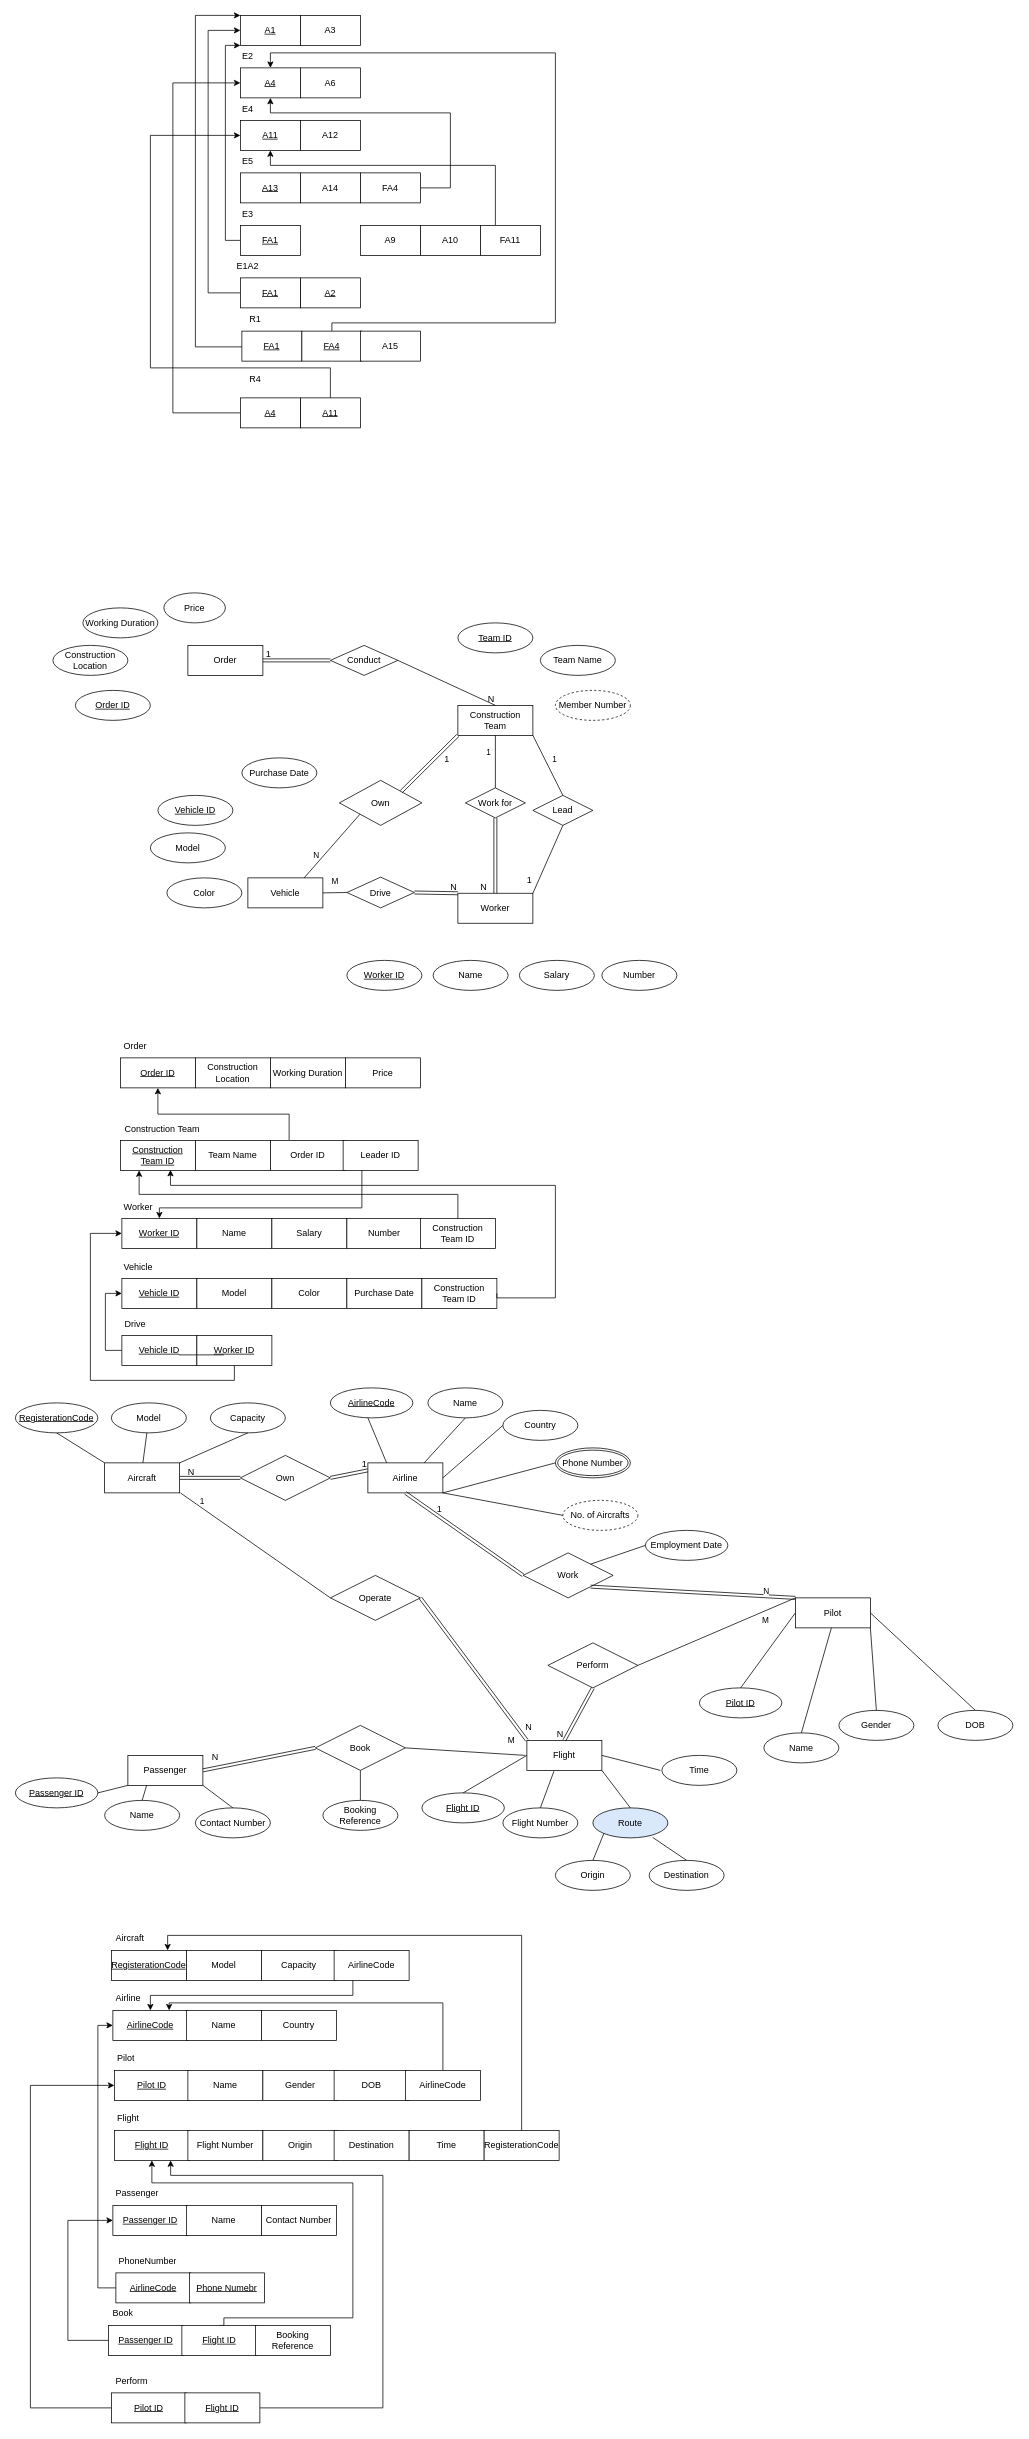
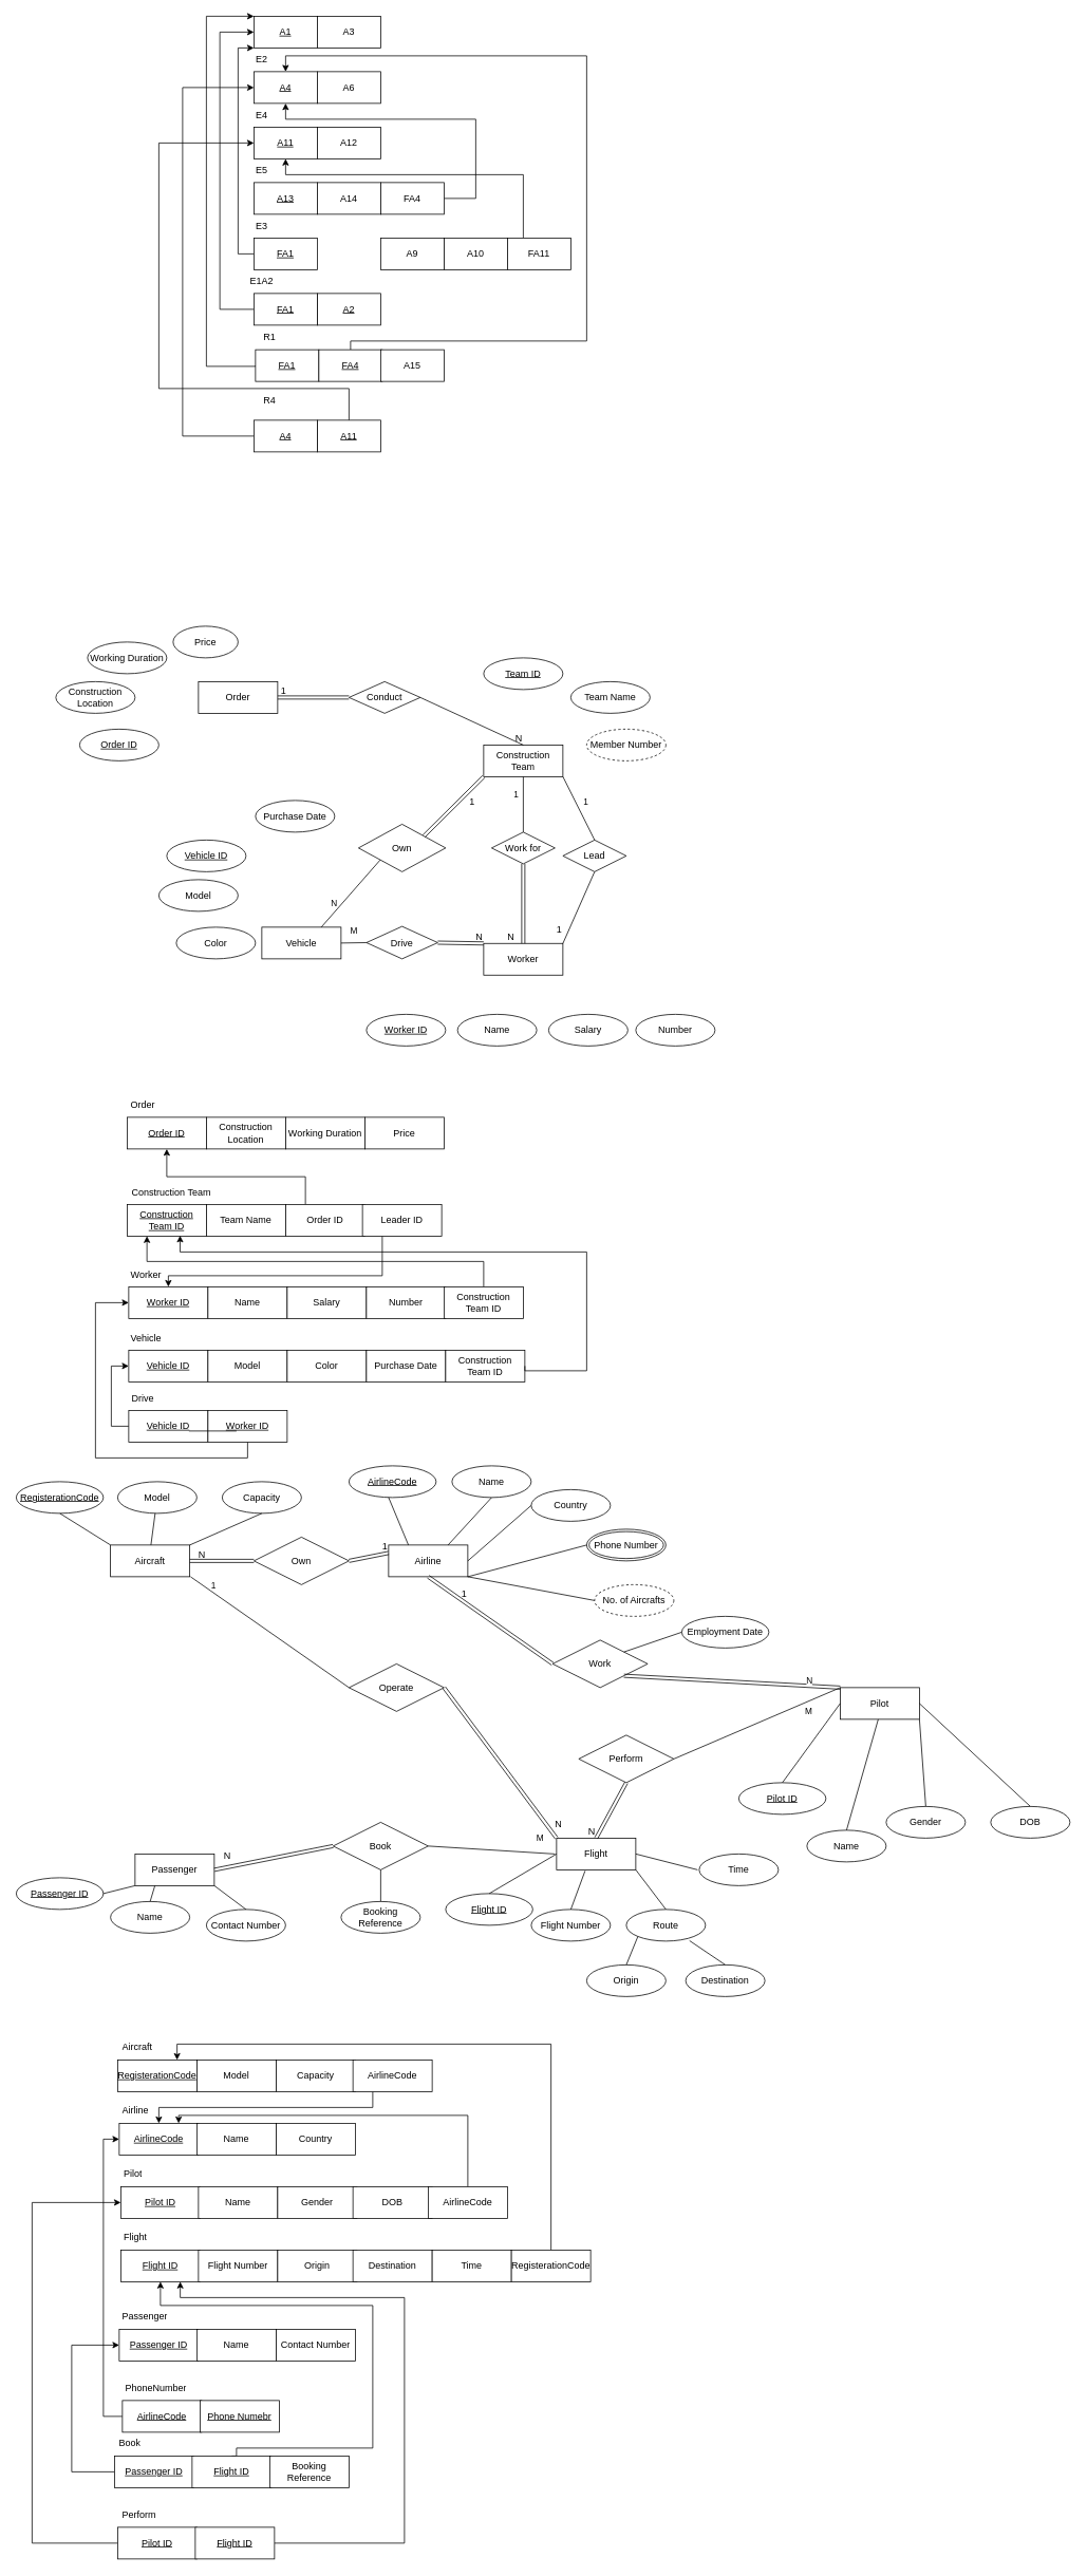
- <mxCell id="138" value="Route" style="ellipse;whiteSpace=wrap;html=1;align=center;fillColor=#dae8fc;" parent="1" vertex="1"><mxGeometry x="790" y="2410" width="100" height="40" as="geometry" /></mxCell>
+ <mxCell id="138" value="Route" style="ellipse;whiteSpace=wrap;html=1;align=center;" parent="1" vertex="1"><mxGeometry x="790" y="2410" width="100" height="40" as="geometry" /></mxCell>
